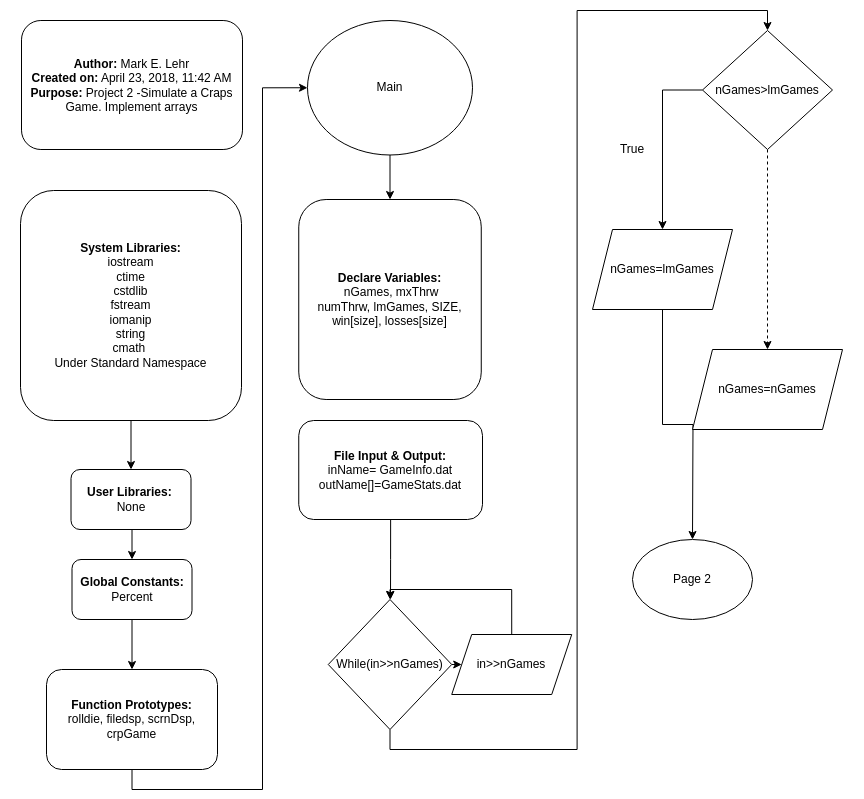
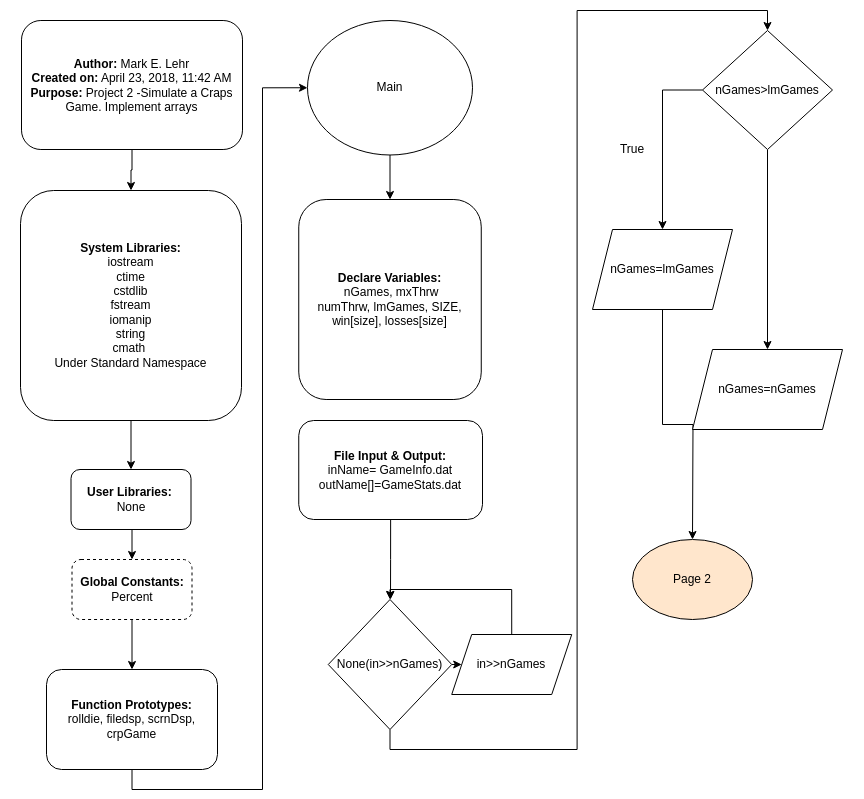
+ <mxCell id="2" style="edgeStyle=orthogonalEdgeStyle;rounded=0;orthogonalLoop=1;jettySize=auto;html=1;exitX=0.5;exitY=1;exitDx=0;exitDy=0;entryX=0.5;entryY=0;entryDx=0;entryDy=0;" parent="1" source="3" target="5" edge="1"><mxGeometry relative="1" as="geometry" /></mxCell>
- <mxCell id="23" style="edgeStyle=orthogonalEdgeStyle;rounded=0;orthogonalLoop=1;jettySize=auto;html=1;exitX=0.5;exitY=1;exitDx=0;exitDy=0;entryX=0.5;entryY=0;entryDx=0;entryDy=0;dashed=1;" parent="1" source="24" target="27" edge="1"><mxGeometry relative="1" as="geometry" /></mxCell>
+ <mxCell id="23" style="edgeStyle=orthogonalEdgeStyle;rounded=0;orthogonalLoop=1;jettySize=auto;html=1;exitX=0.5;exitY=1;exitDx=0;exitDy=0;entryX=0.5;entryY=0;entryDx=0;entryDy=0;" parent="1" source="24" target="27" edge="1"><mxGeometry relative="1" as="geometry" /></mxCell>
- <mxCell id="29" value="Page 2&lt;br&gt;" style="ellipse;whiteSpace=wrap;html=1;" parent="1" vertex="1"><mxGeometry x="632" y="539" width="120" height="80" as="geometry" /></mxCell>
+ <mxCell id="29" value="Page 2&lt;br&gt;" style="ellipse;whiteSpace=wrap;html=1;fillColor=#ffe6cc;" parent="1" vertex="1"><mxGeometry x="632" y="539" width="120" height="80" as="geometry" /></mxCell>
- <mxCell id="9" value="&lt;b&gt;Global Constants:&lt;/b&gt;&lt;br&gt;Percent" style="rounded=1;whiteSpace=wrap;html=1;" parent="1" vertex="1"><mxGeometry x="71.5" y="559" width="120" height="60" as="geometry" /></mxCell>
+ <mxCell id="9" value="&lt;b&gt;Global Constants:&lt;/b&gt;&lt;br&gt;Percent" style="rounded=1;whiteSpace=wrap;html=1;dashed=1;" parent="1" vertex="1"><mxGeometry x="71.5" y="559" width="120" height="60" as="geometry" /></mxCell>
- <mxCell id="19" value="While(in&amp;gt;&amp;gt;nGames)" style="rhombus;whiteSpace=wrap;html=1;" parent="1" vertex="1"><mxGeometry x="327.78" y="599" width="123.44" height="130" as="geometry" /></mxCell>
+ <mxCell id="19" value="None(in&amp;gt;&amp;gt;nGames)" style="rhombus;whiteSpace=wrap;html=1;" parent="1" vertex="1"><mxGeometry x="327.78" y="599" width="123.44" height="130" as="geometry" /></mxCell>
